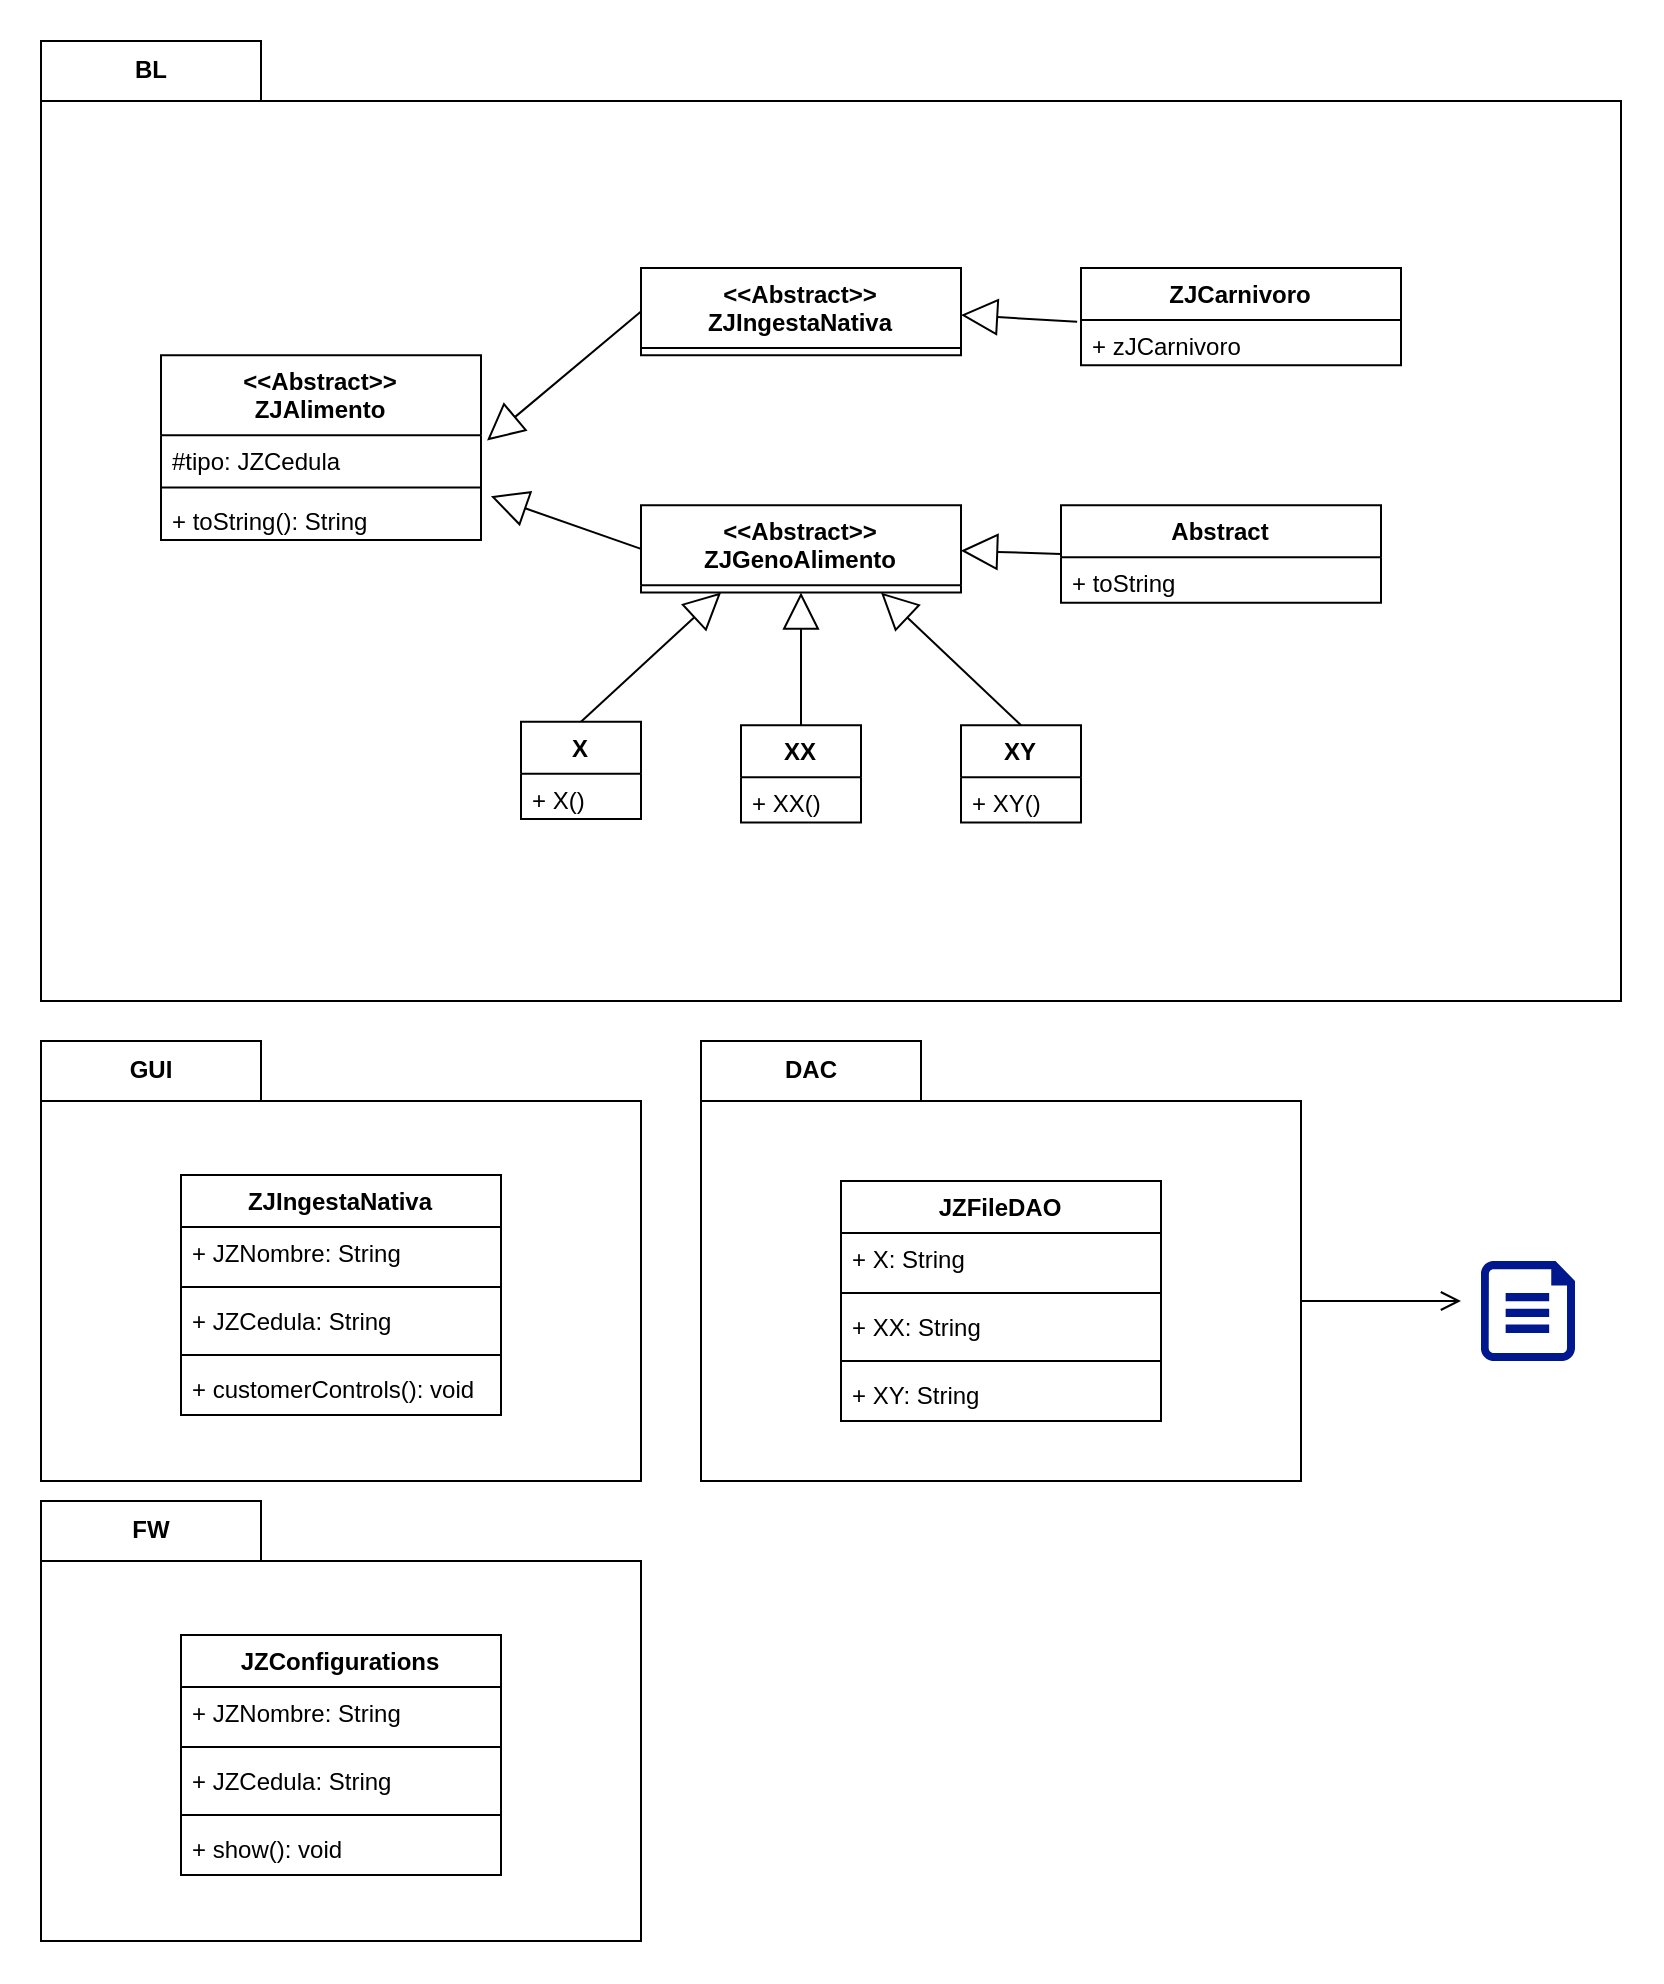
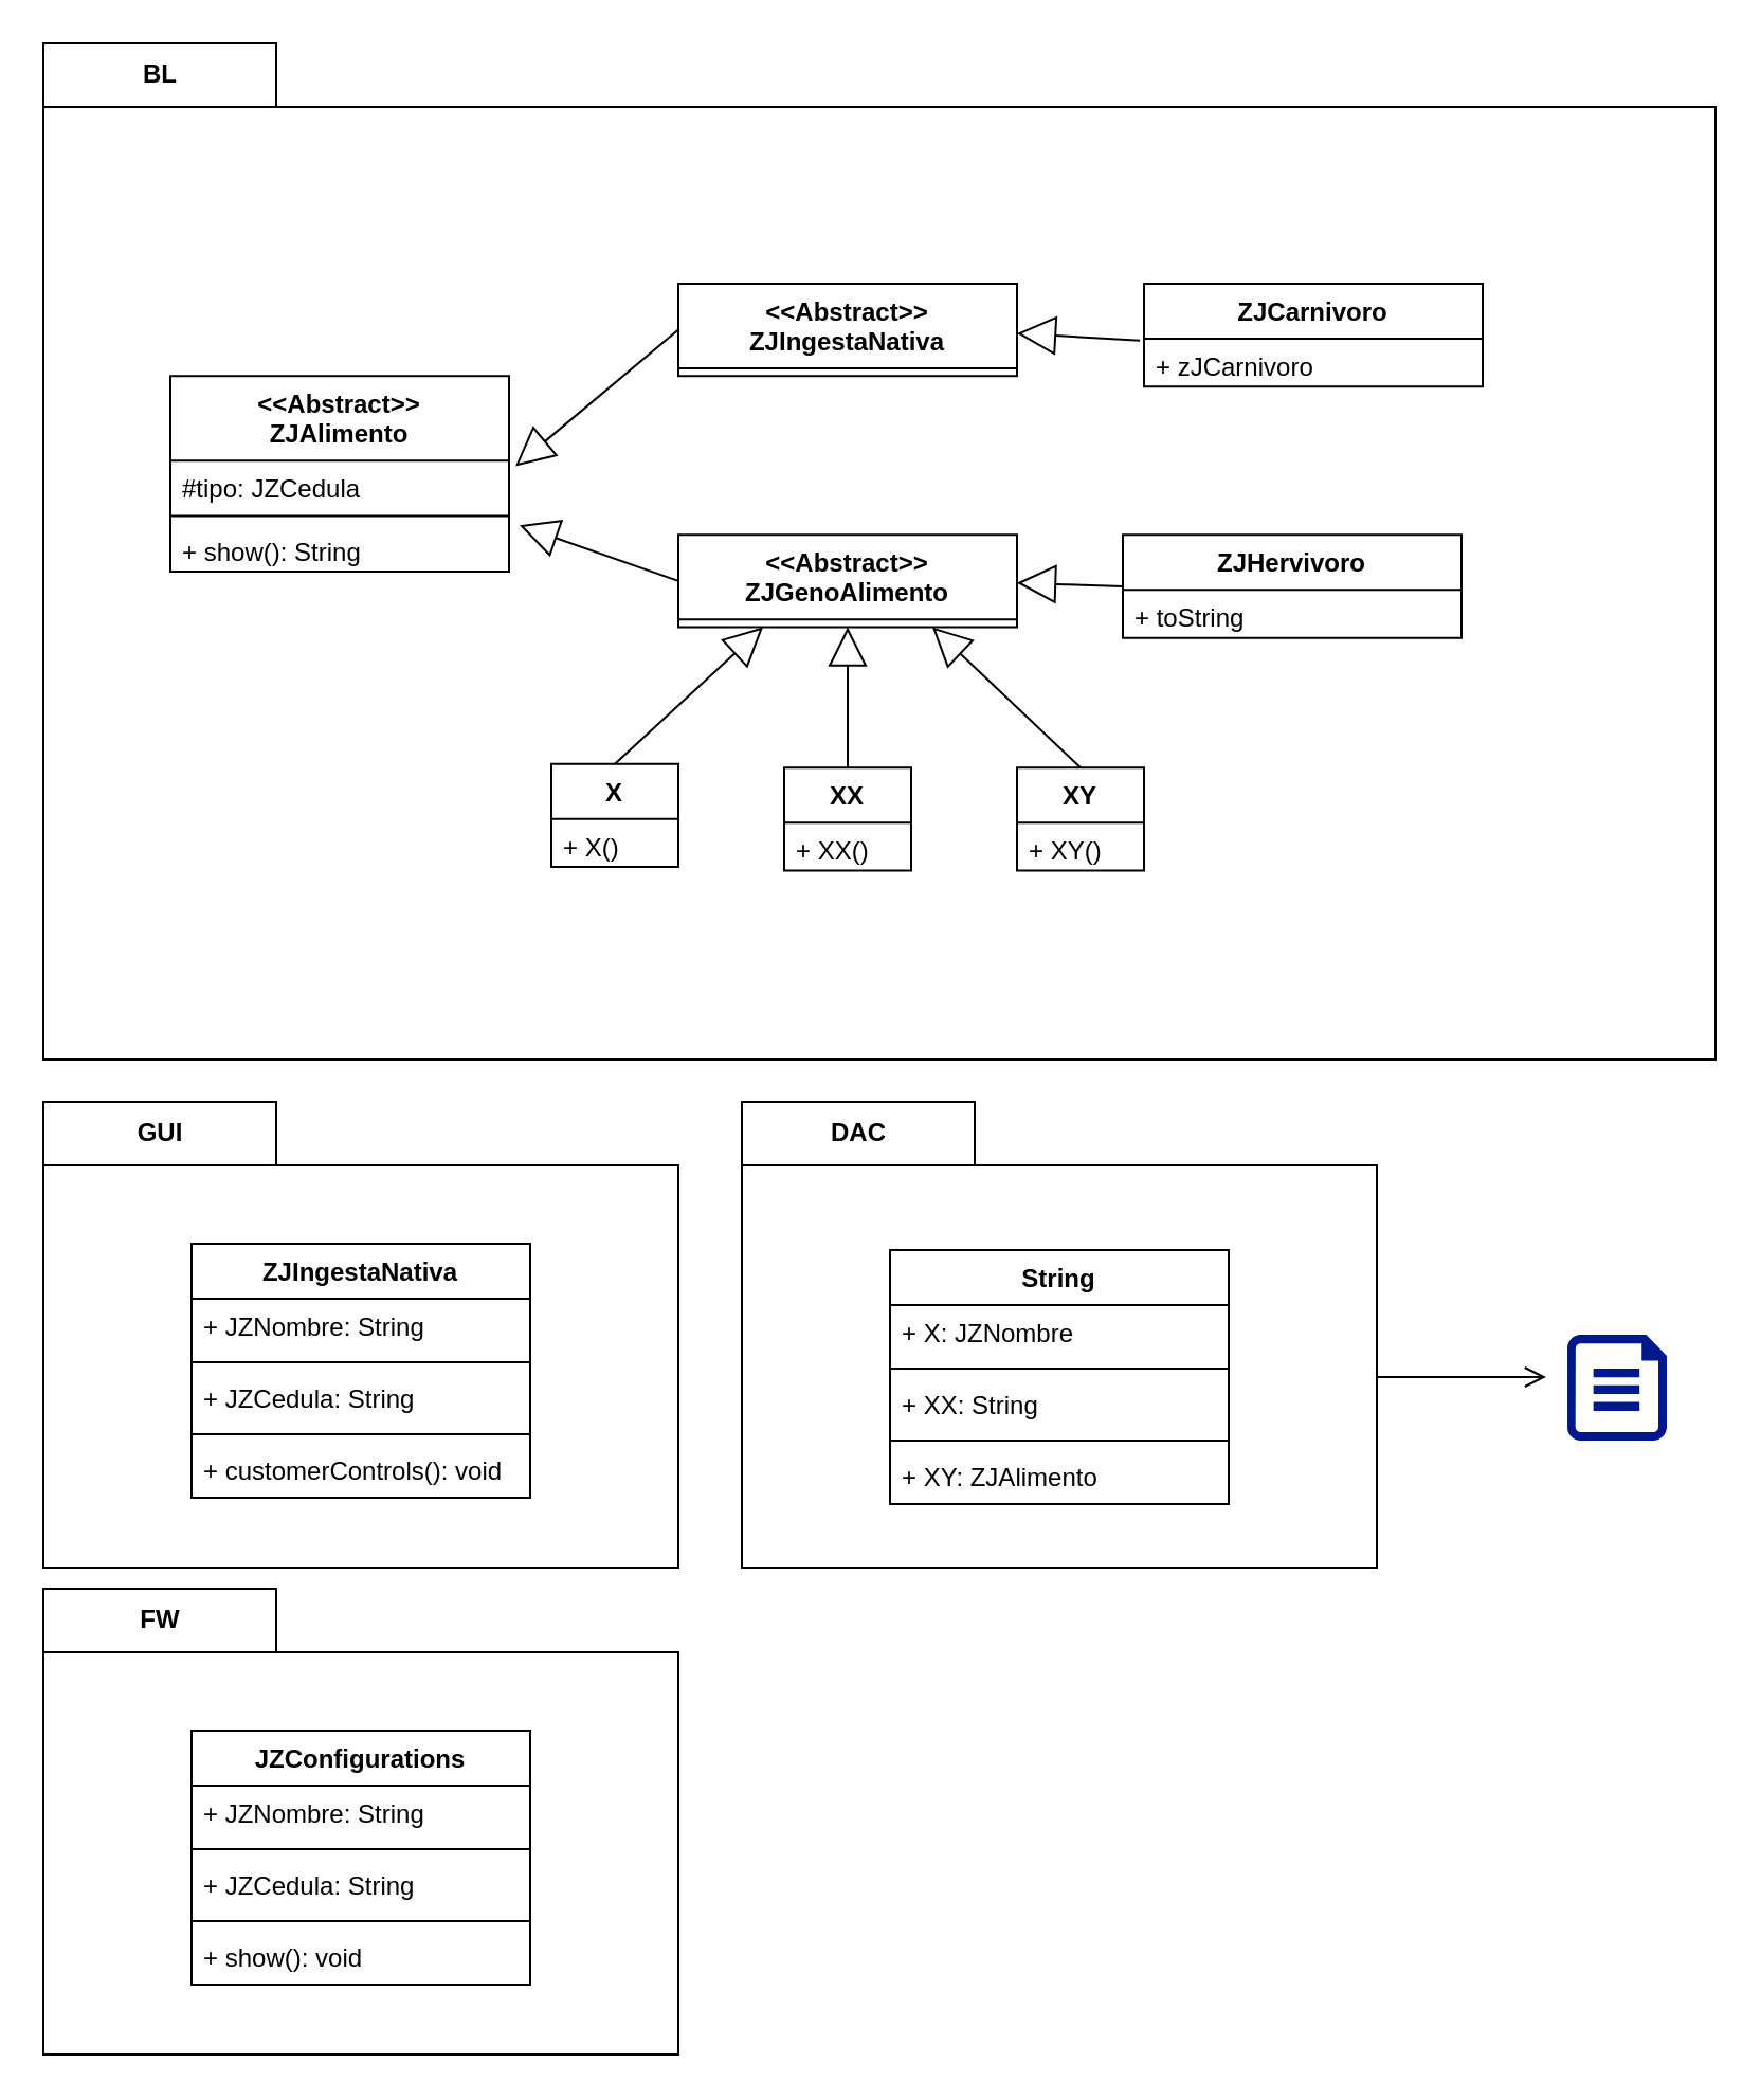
- <mxCell id="18" value="+ toString(): String" style="text;strokeColor=none;fillColor=none;align=left;verticalAlign=top;spacingLeft=4;spacingRight=4;overflow=hidden;rotatable=0;points=[[0,0.5],[1,0.5]];portConstraint=eastwest;" parent="15" vertex="1"><mxGeometry y="69.673" width="160" height="22.691" as="geometry" /></mxCell>
+ <mxCell id="18" value="+ show(): String" style="text;strokeColor=none;fillColor=none;align=left;verticalAlign=top;spacingLeft=4;spacingRight=4;overflow=hidden;rotatable=0;points=[[0,0.5],[1,0.5]];portConstraint=eastwest;" parent="15" vertex="1"><mxGeometry y="69.673" width="160" height="22.691" as="geometry" /></mxCell>
- <mxCell id="29" value="Abstract" style="swimlane;fontStyle=1;align=center;verticalAlign=top;childLayout=stackLayout;horizontal=1;startSize=26;horizontalStack=0;resizeParent=1;resizeParentMax=0;resizeLast=0;collapsible=1;marginBottom=0;" parent="12" vertex="1"><mxGeometry x="510" y="232.145" width="160" height="48.691" as="geometry" /></mxCell>
+ <mxCell id="29" value="ZJHervivoro" style="swimlane;fontStyle=1;align=center;verticalAlign=top;childLayout=stackLayout;horizontal=1;startSize=26;horizontalStack=0;resizeParent=1;resizeParentMax=0;resizeLast=0;collapsible=1;marginBottom=0;" parent="12" vertex="1"><mxGeometry x="510" y="232.145" width="160" height="48.691" as="geometry" /></mxCell>
- <mxCell id="39" value="JZFileDAO" style="swimlane;fontStyle=1;align=center;verticalAlign=top;childLayout=stackLayout;horizontal=1;startSize=26;horizontalStack=0;resizeParent=1;resizeParentMax=0;resizeLast=0;collapsible=1;marginBottom=0;" parent="1" vertex="1"><mxGeometry x="420" y="590" width="160" height="120" as="geometry" /></mxCell>
+ <mxCell id="39" value="String" style="swimlane;fontStyle=1;align=center;verticalAlign=top;childLayout=stackLayout;horizontal=1;startSize=26;horizontalStack=0;resizeParent=1;resizeParentMax=0;resizeLast=0;collapsible=1;marginBottom=0;" parent="1" vertex="1"><mxGeometry x="420" y="590" width="160" height="120" as="geometry" /></mxCell>
- <mxCell id="40" value="+ X: String" style="text;strokeColor=none;fillColor=none;align=left;verticalAlign=top;spacingLeft=4;spacingRight=4;overflow=hidden;rotatable=0;points=[[0,0.5],[1,0.5]];portConstraint=eastwest;" parent="39" vertex="1"><mxGeometry y="26" width="160" height="26" as="geometry" /></mxCell>
+ <mxCell id="40" value="+ X: JZNombre" style="text;strokeColor=none;fillColor=none;align=left;verticalAlign=top;spacingLeft=4;spacingRight=4;overflow=hidden;rotatable=0;points=[[0,0.5],[1,0.5]];portConstraint=eastwest;" parent="39" vertex="1"><mxGeometry y="26" width="160" height="26" as="geometry" /></mxCell>
- <mxCell id="44" value="+ XY: String" style="text;strokeColor=none;fillColor=none;align=left;verticalAlign=top;spacingLeft=4;spacingRight=4;overflow=hidden;rotatable=0;points=[[0,0.5],[1,0.5]];portConstraint=eastwest;" parent="39" vertex="1"><mxGeometry y="94" width="160" height="26" as="geometry" /></mxCell>
+ <mxCell id="44" value="+ XY: ZJAlimento" style="text;strokeColor=none;fillColor=none;align=left;verticalAlign=top;spacingLeft=4;spacingRight=4;overflow=hidden;rotatable=0;points=[[0,0.5],[1,0.5]];portConstraint=eastwest;" parent="39" vertex="1"><mxGeometry y="94" width="160" height="26" as="geometry" /></mxCell>
